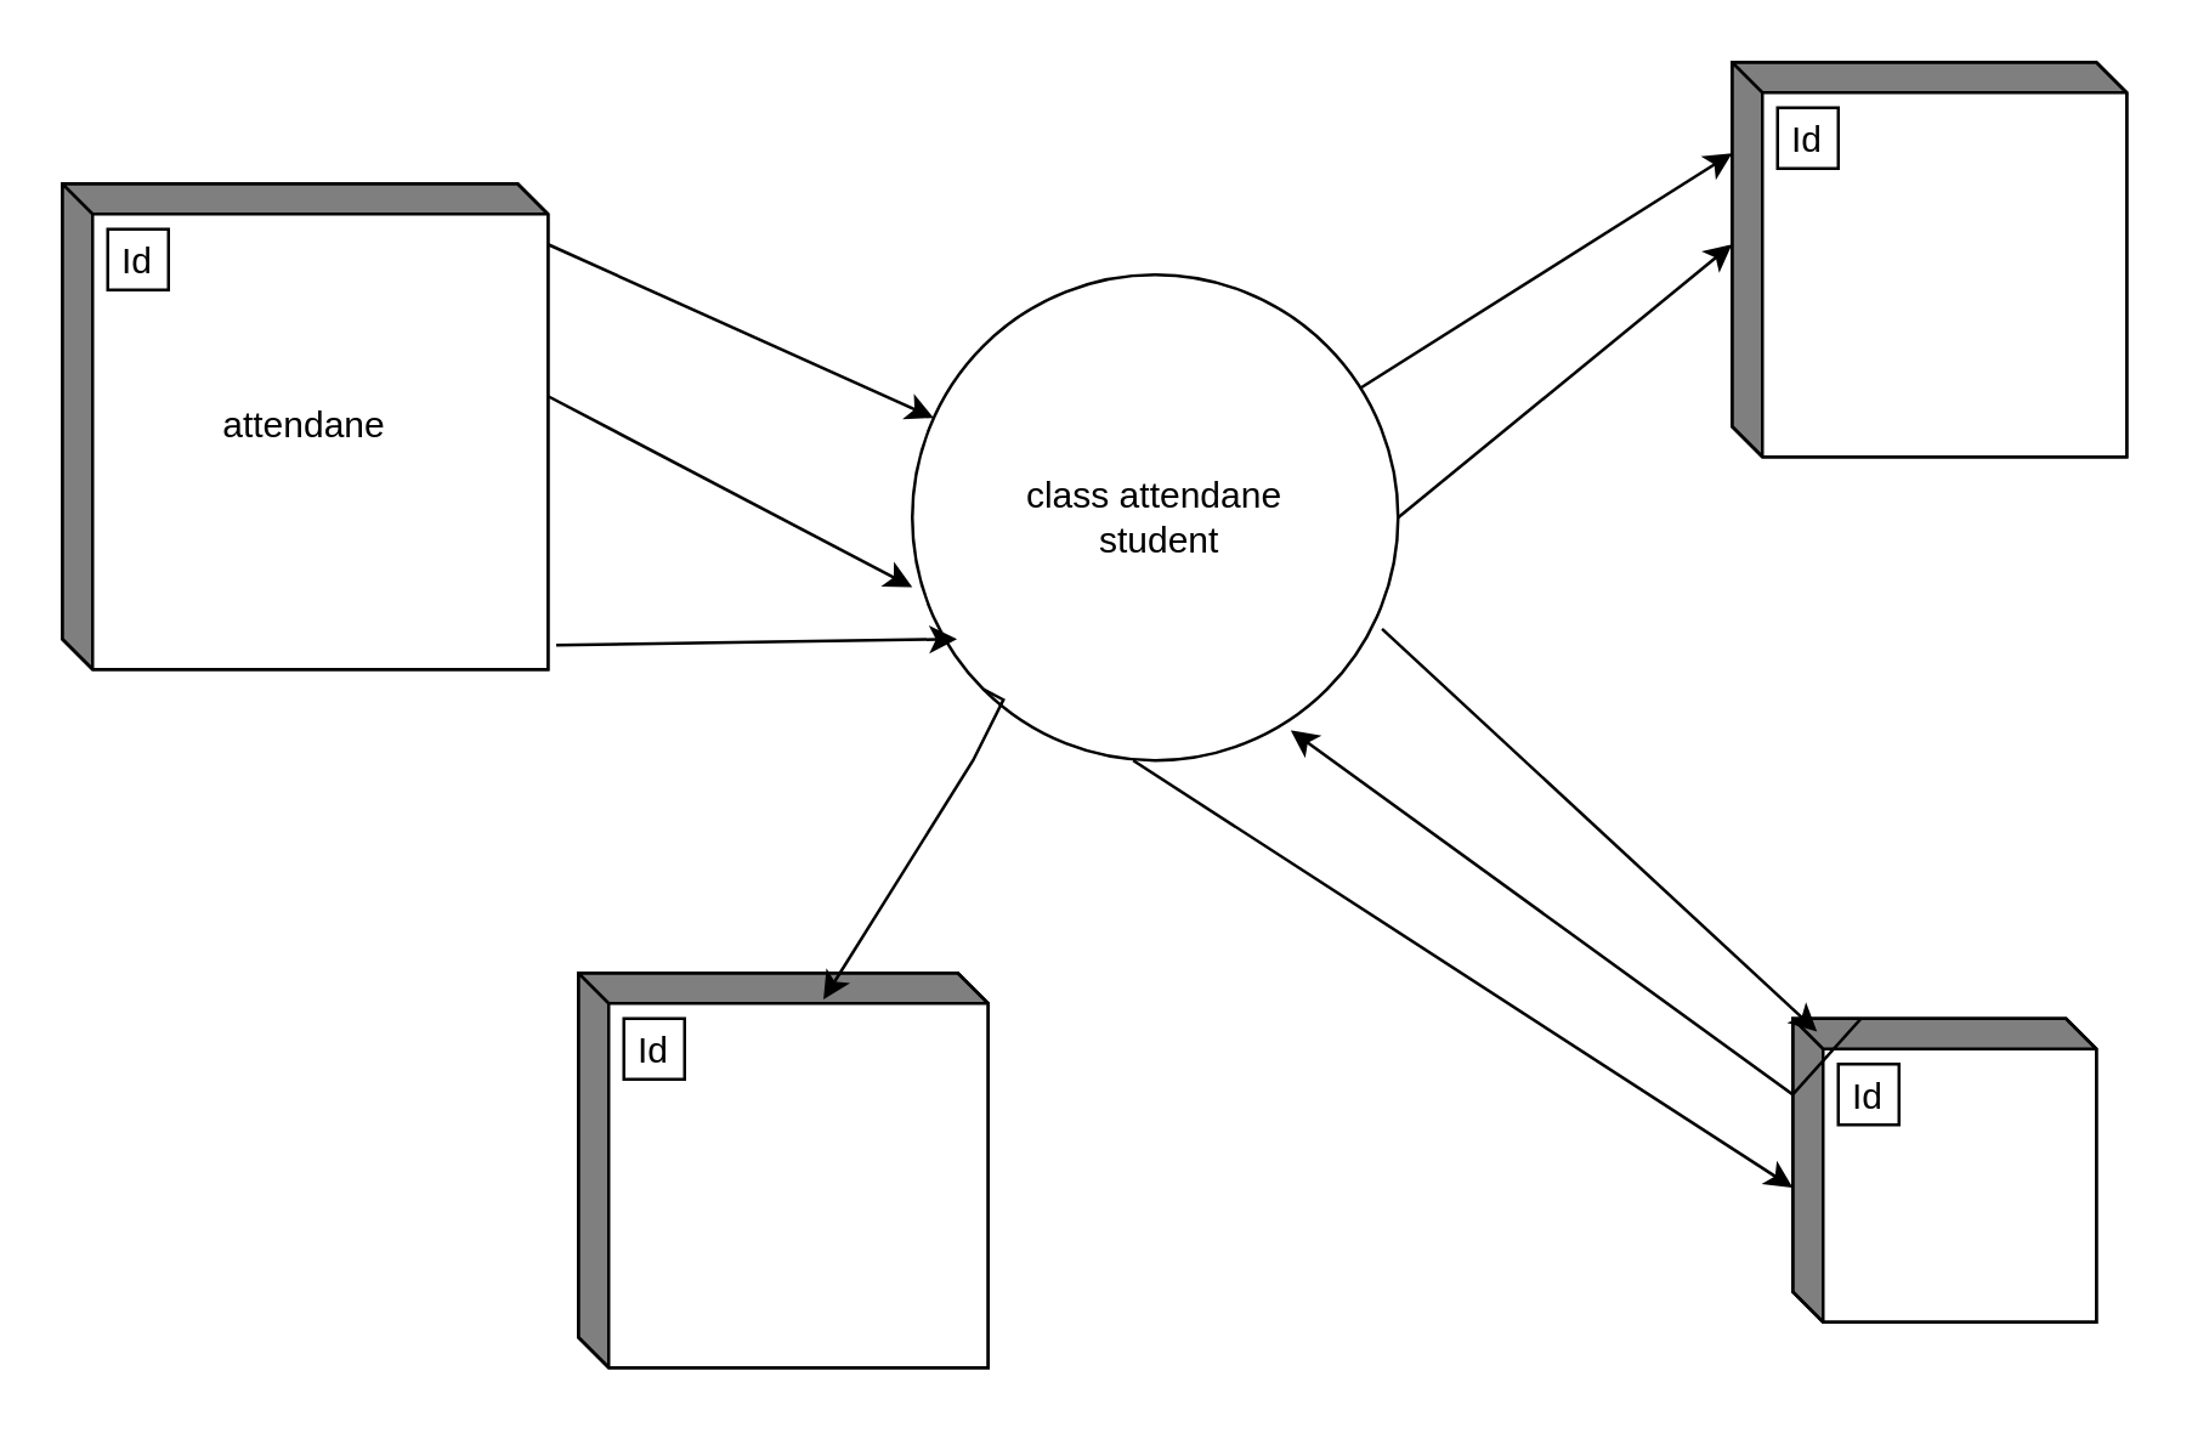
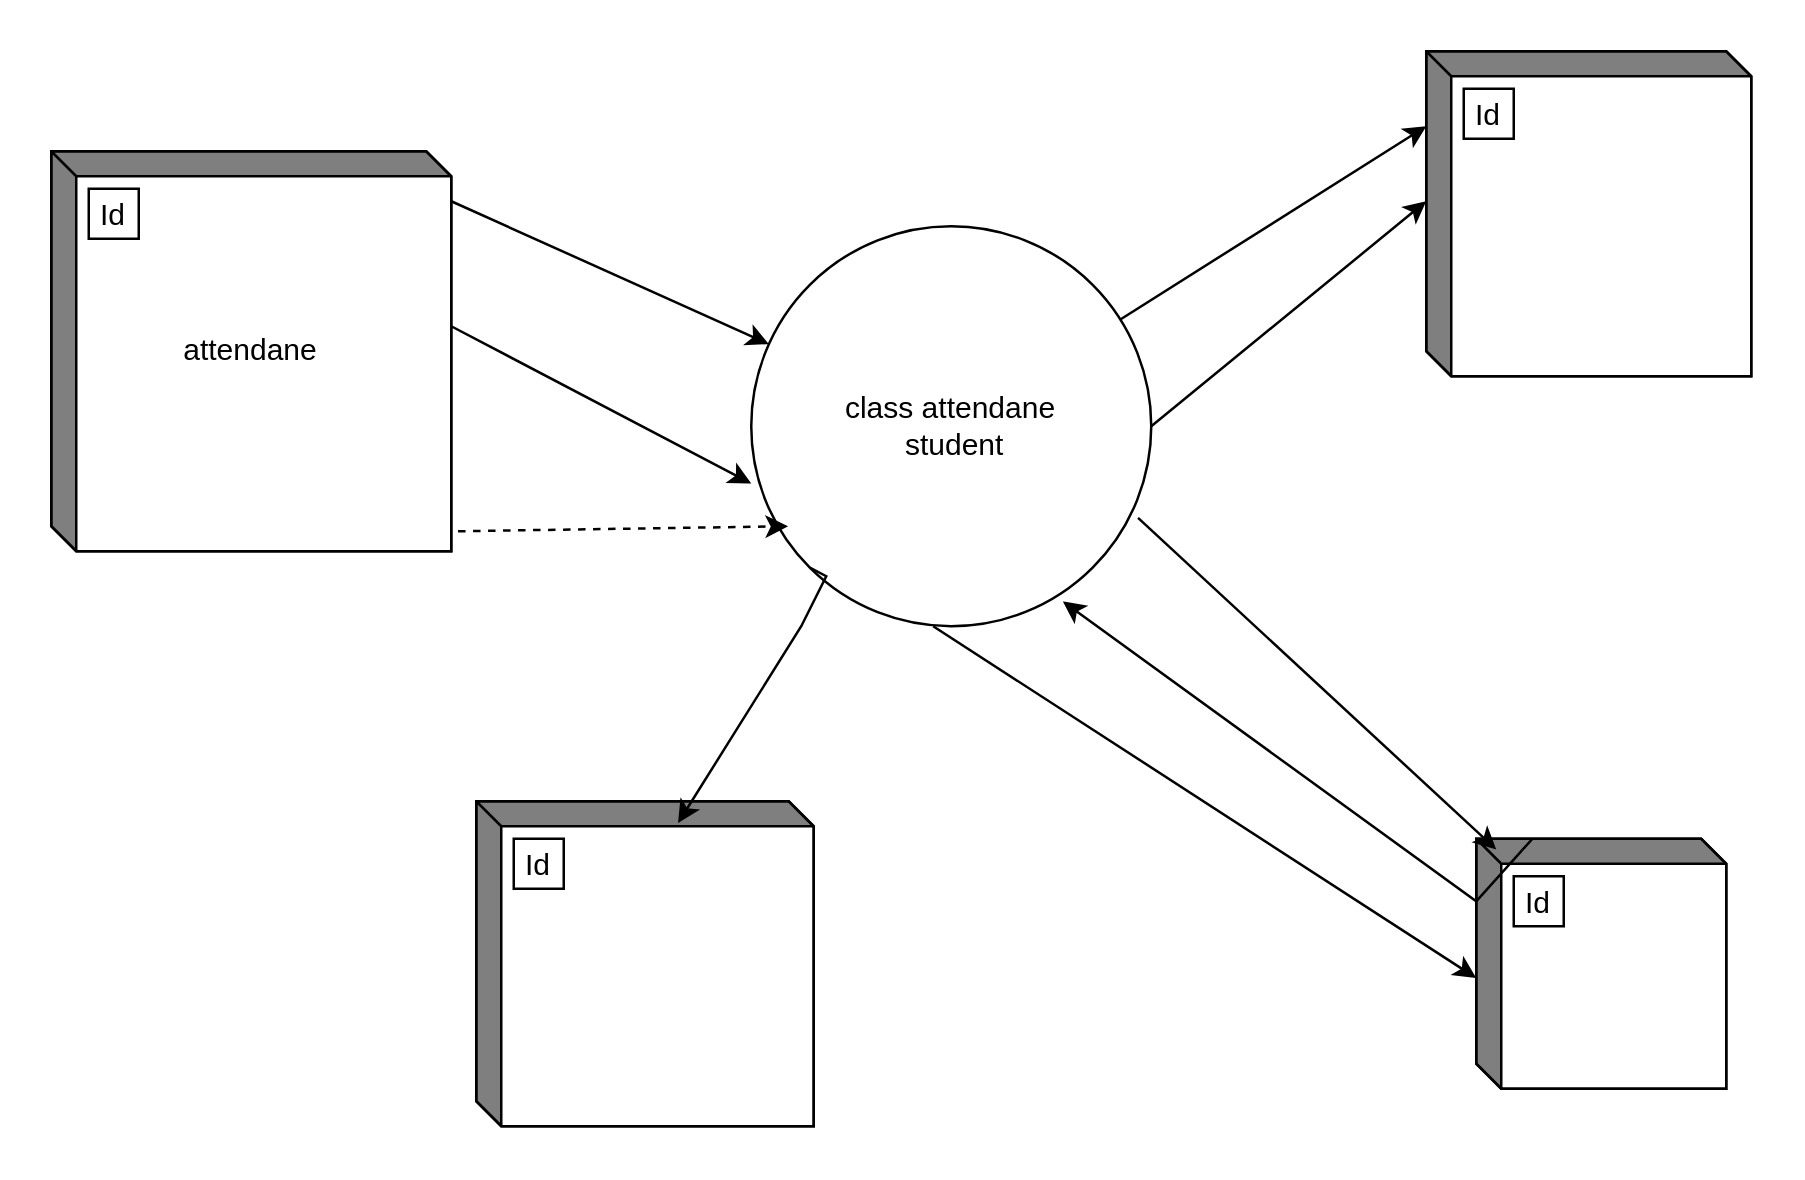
- <mxCell id="12" value="" style="edgeStyle=none;orthogonalLoop=1;jettySize=auto;html=1;rounded=0;exitX=1.017;exitY=0.95;exitDx=0;exitDy=0;exitPerimeter=0;entryX=0.092;entryY=0.75;entryDx=0;entryDy=0;entryPerimeter=0;" edge="1" parent="1" source="2" target="8"><mxGeometry width="100" relative="1" as="geometry"><mxPoint x="240" y="210" as="sourcePoint" /><mxPoint x="290" y="220" as="targetPoint" /><Array as="points" /></mxGeometry></mxCell>
+ <mxCell id="12" value="" style="edgeStyle=none;orthogonalLoop=1;jettySize=auto;html=1;rounded=0;exitX=1.017;exitY=0.95;exitDx=0;exitDy=0;exitPerimeter=0;entryX=0.092;entryY=0.75;entryDx=0;entryDy=0;entryPerimeter=0;dashed=1;" edge="1" parent="1" source="2" target="8"><mxGeometry width="100" relative="1" as="geometry"><mxPoint x="240" y="210" as="sourcePoint" /><mxPoint x="290" y="220" as="targetPoint" /><Array as="points" /></mxGeometry></mxCell>
